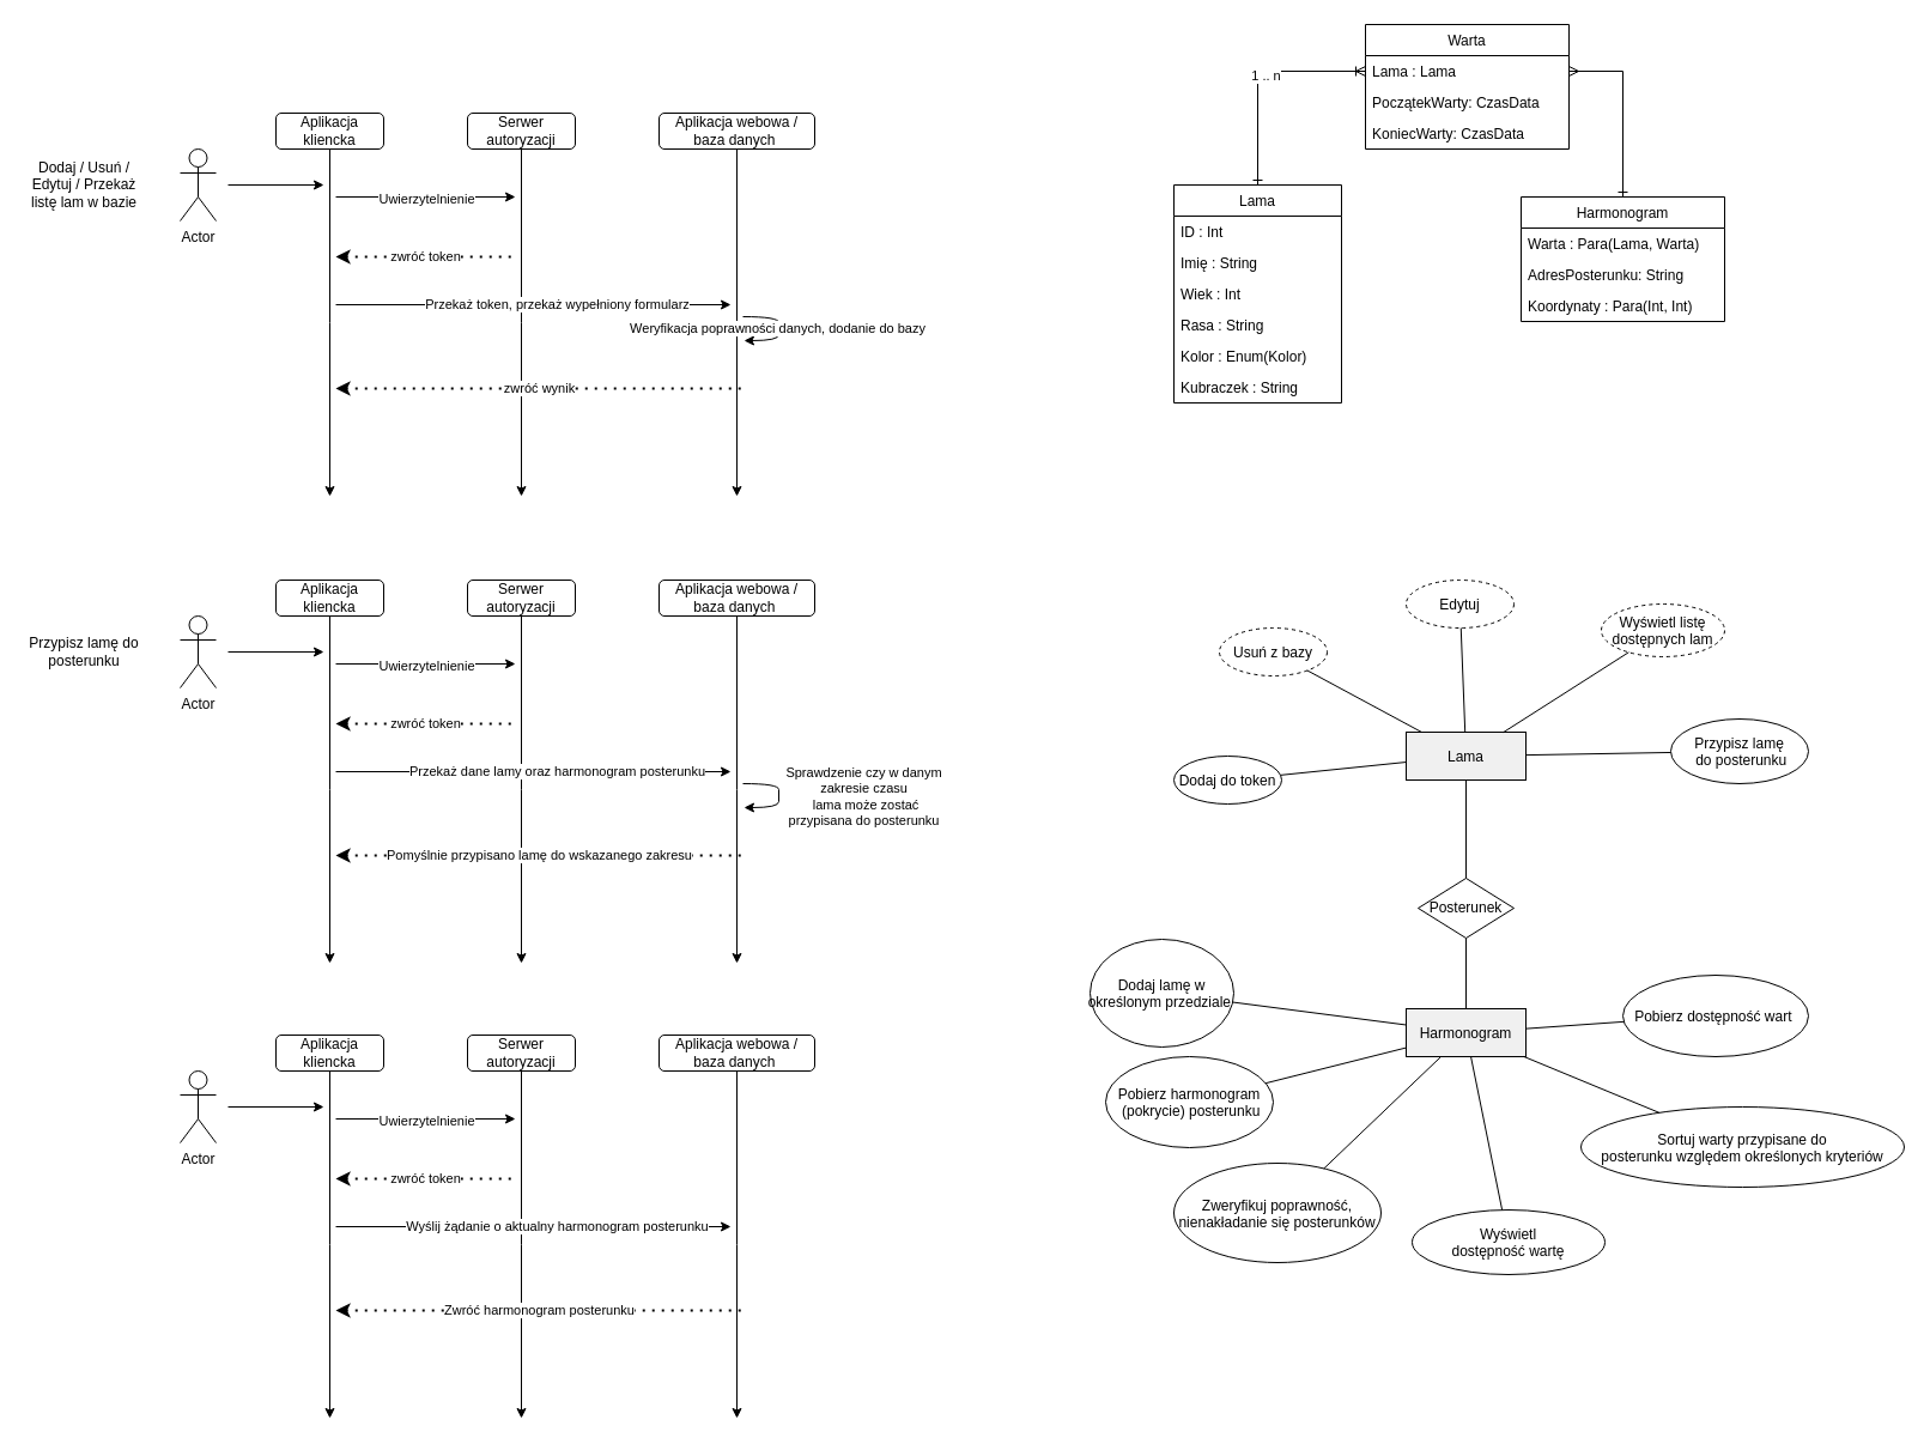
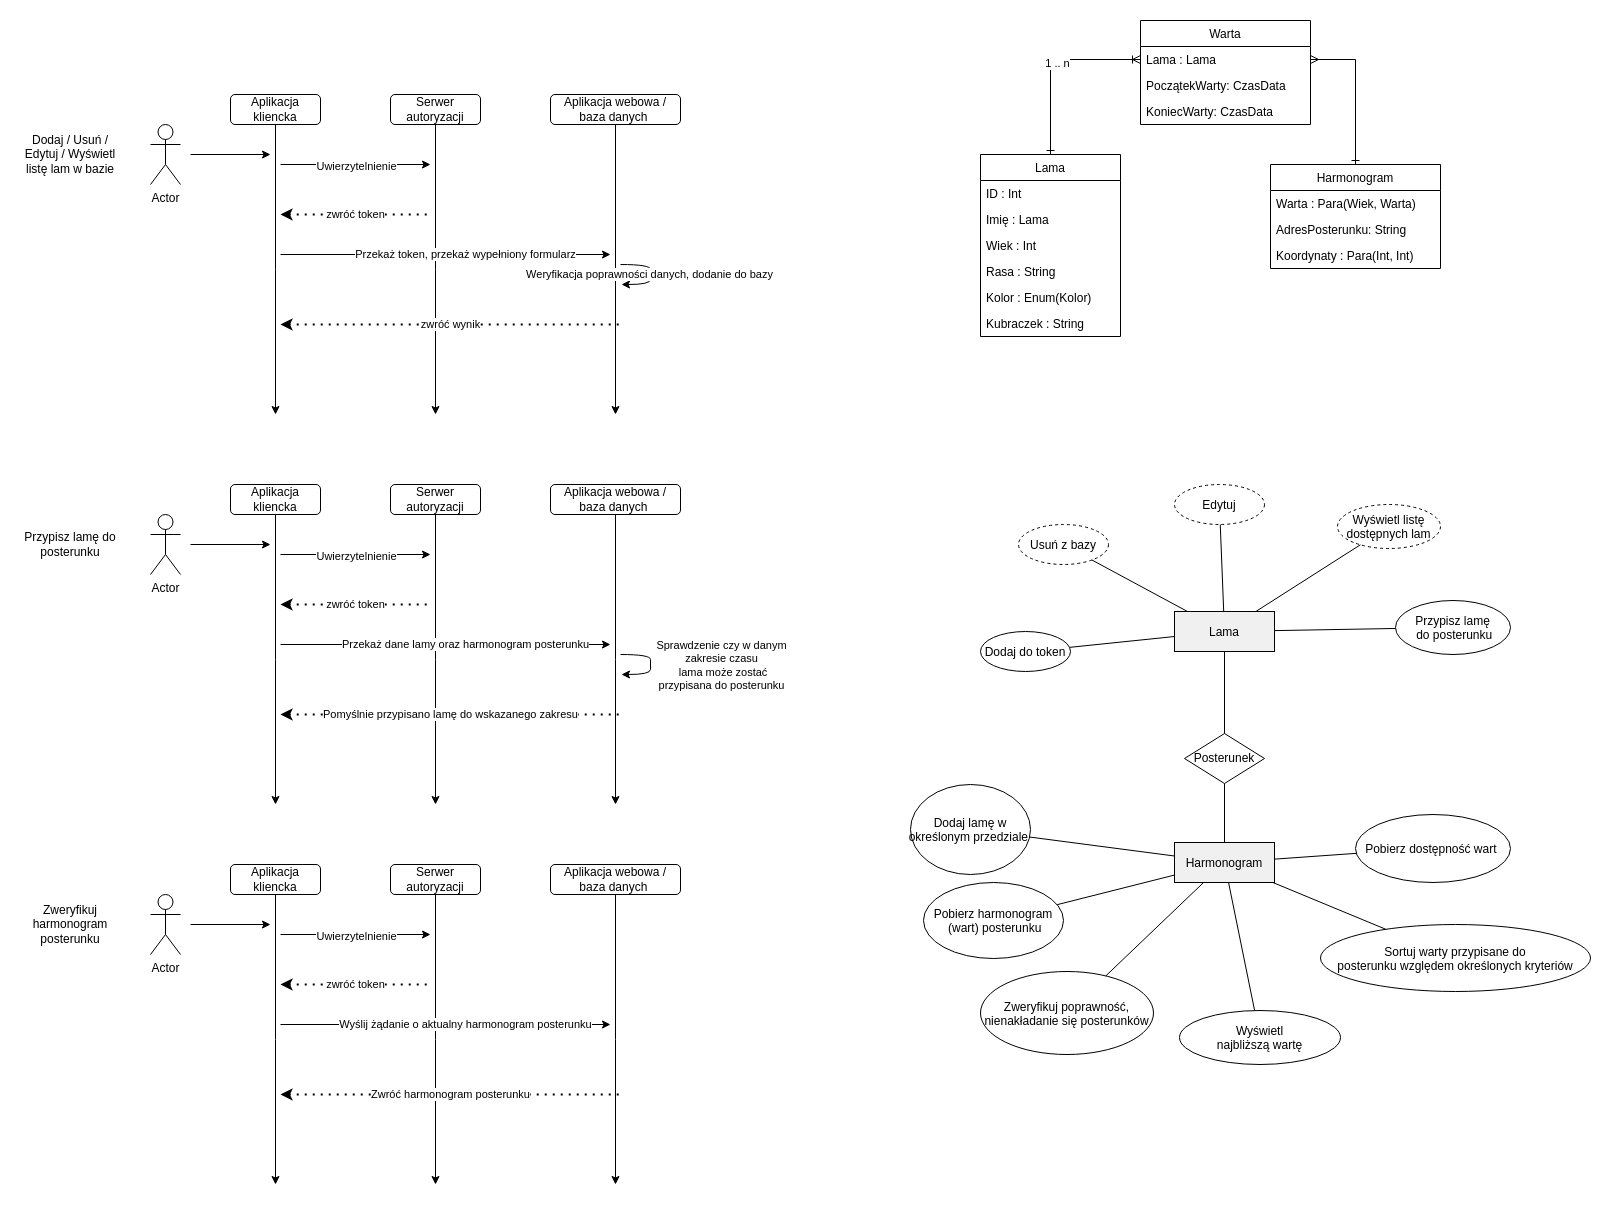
- <mxCell id="9" value="Dodaj / Usuń / Edytuj / Przekaż listę lam w bazie" style="text;html=1;strokeColor=none;fillColor=none;align=center;verticalAlign=middle;whiteSpace=wrap;rounded=0;" vertex="1" parent="1"><mxGeometry x="20" y="144" width="100" height="20" as="geometry" /></mxCell>
+ <mxCell id="9" value="Dodaj / Usuń / Edytuj / Wyświetl listę lam w bazie" style="text;html=1;strokeColor=none;fillColor=none;align=center;verticalAlign=middle;whiteSpace=wrap;rounded=0;" vertex="1" parent="1"><mxGeometry x="20" y="144" width="100" height="20" as="geometry" /></mxCell>
- <mxCell id="65" value="Warta : Para(Lama, Warta)" style="text;strokeColor=none;fillColor=none;align=left;verticalAlign=top;spacingLeft=4;spacingRight=4;overflow=hidden;rotatable=0;points=[[0,0.5],[1,0.5]];portConstraint=eastwest;" vertex="1" parent="64"><mxGeometry y="26" width="170" height="26" as="geometry" /></mxCell>
+ <mxCell id="65" value="Warta : Para(Wiek, Warta)" style="text;strokeColor=none;fillColor=none;align=left;verticalAlign=top;spacingLeft=4;spacingRight=4;overflow=hidden;rotatable=0;points=[[0,0.5],[1,0.5]];portConstraint=eastwest;" vertex="1" parent="64"><mxGeometry y="26" width="170" height="26" as="geometry" /></mxCell>
- <mxCell id="55" value="Imię : String" style="text;strokeColor=none;fillColor=none;align=left;verticalAlign=top;spacingLeft=4;spacingRight=4;overflow=hidden;rotatable=0;points=[[0,0.5],[1,0.5]];portConstraint=eastwest;" vertex="1" parent="53"><mxGeometry y="52" width="140" height="26" as="geometry" /></mxCell>
+ <mxCell id="55" value="Imię : Lama" style="text;strokeColor=none;fillColor=none;align=left;verticalAlign=top;spacingLeft=4;spacingRight=4;overflow=hidden;rotatable=0;points=[[0,0.5],[1,0.5]];portConstraint=eastwest;" vertex="1" parent="53"><mxGeometry y="52" width="140" height="26" as="geometry" /></mxCell>
- <mxCell id="86" value="Pobierz harmonogram&#10; (pokrycie) posterunku" style="ellipse;rounded=0;shadow=0;strokeWidth=1;fillColor=none;fontSize=12;" vertex="1" parent="1"><mxGeometry x="923" y="882" width="140" height="76" as="geometry" /></mxCell>
+ <mxCell id="86" value="Pobierz harmonogram&#10; (wart) posterunku" style="ellipse;rounded=0;shadow=0;strokeWidth=1;fillColor=none;fontSize=12;" vertex="1" parent="1"><mxGeometry x="923" y="882" width="140" height="76" as="geometry" /></mxCell>
+ <mxCell id="43" value="Zweryfikuj harmonogram posterunku" style="text;html=1;strokeColor=none;fillColor=none;align=center;verticalAlign=middle;whiteSpace=wrap;rounded=0;" vertex="1" parent="1"><mxGeometry x="20" y="914" width="100" height="20" as="geometry" /></mxCell>
- <mxCell id="90" value="Wyświetl &#10;dostępność wartę" style="ellipse;rounded=0;shadow=0;strokeWidth=1;fillColor=none;fontSize=12;" vertex="1" parent="1"><mxGeometry x="1179" y="1010" width="161" height="54" as="geometry" /></mxCell>
+ <mxCell id="90" value="Wyświetl &#10;najbliższą wartę" style="ellipse;rounded=0;shadow=0;strokeWidth=1;fillColor=none;fontSize=12;" vertex="1" parent="1"><mxGeometry x="1179" y="1010" width="161" height="54" as="geometry" /></mxCell>
